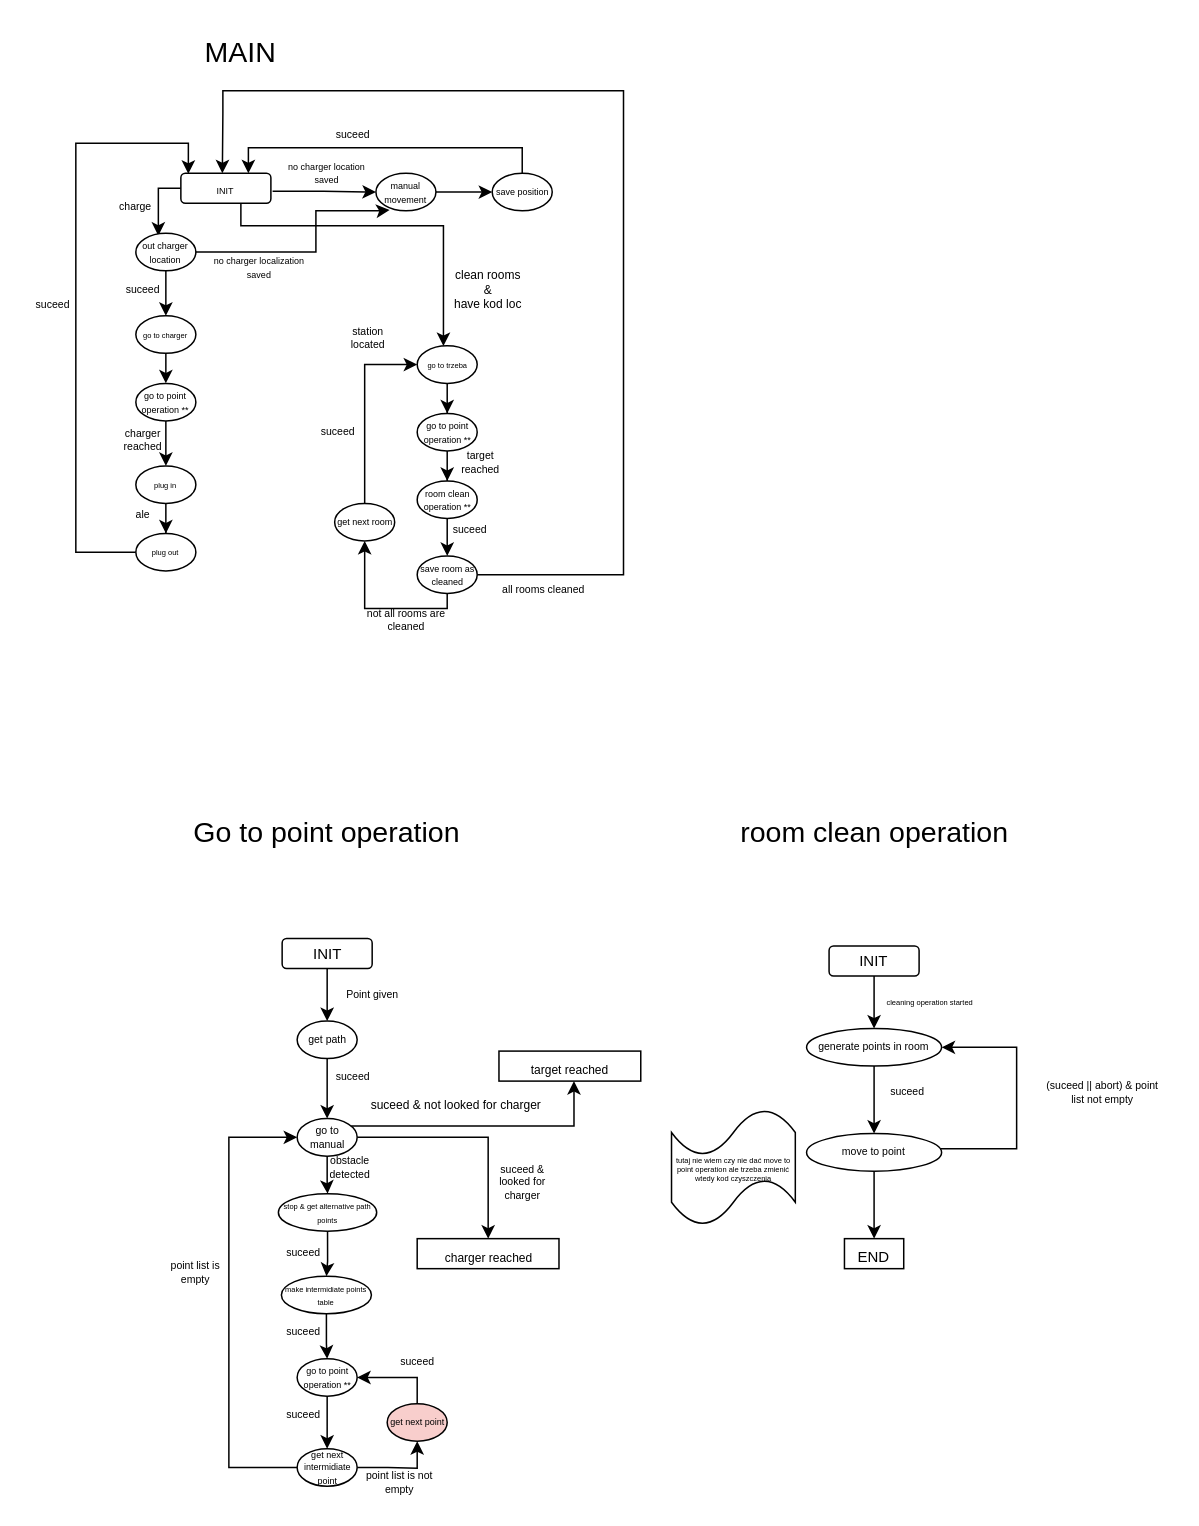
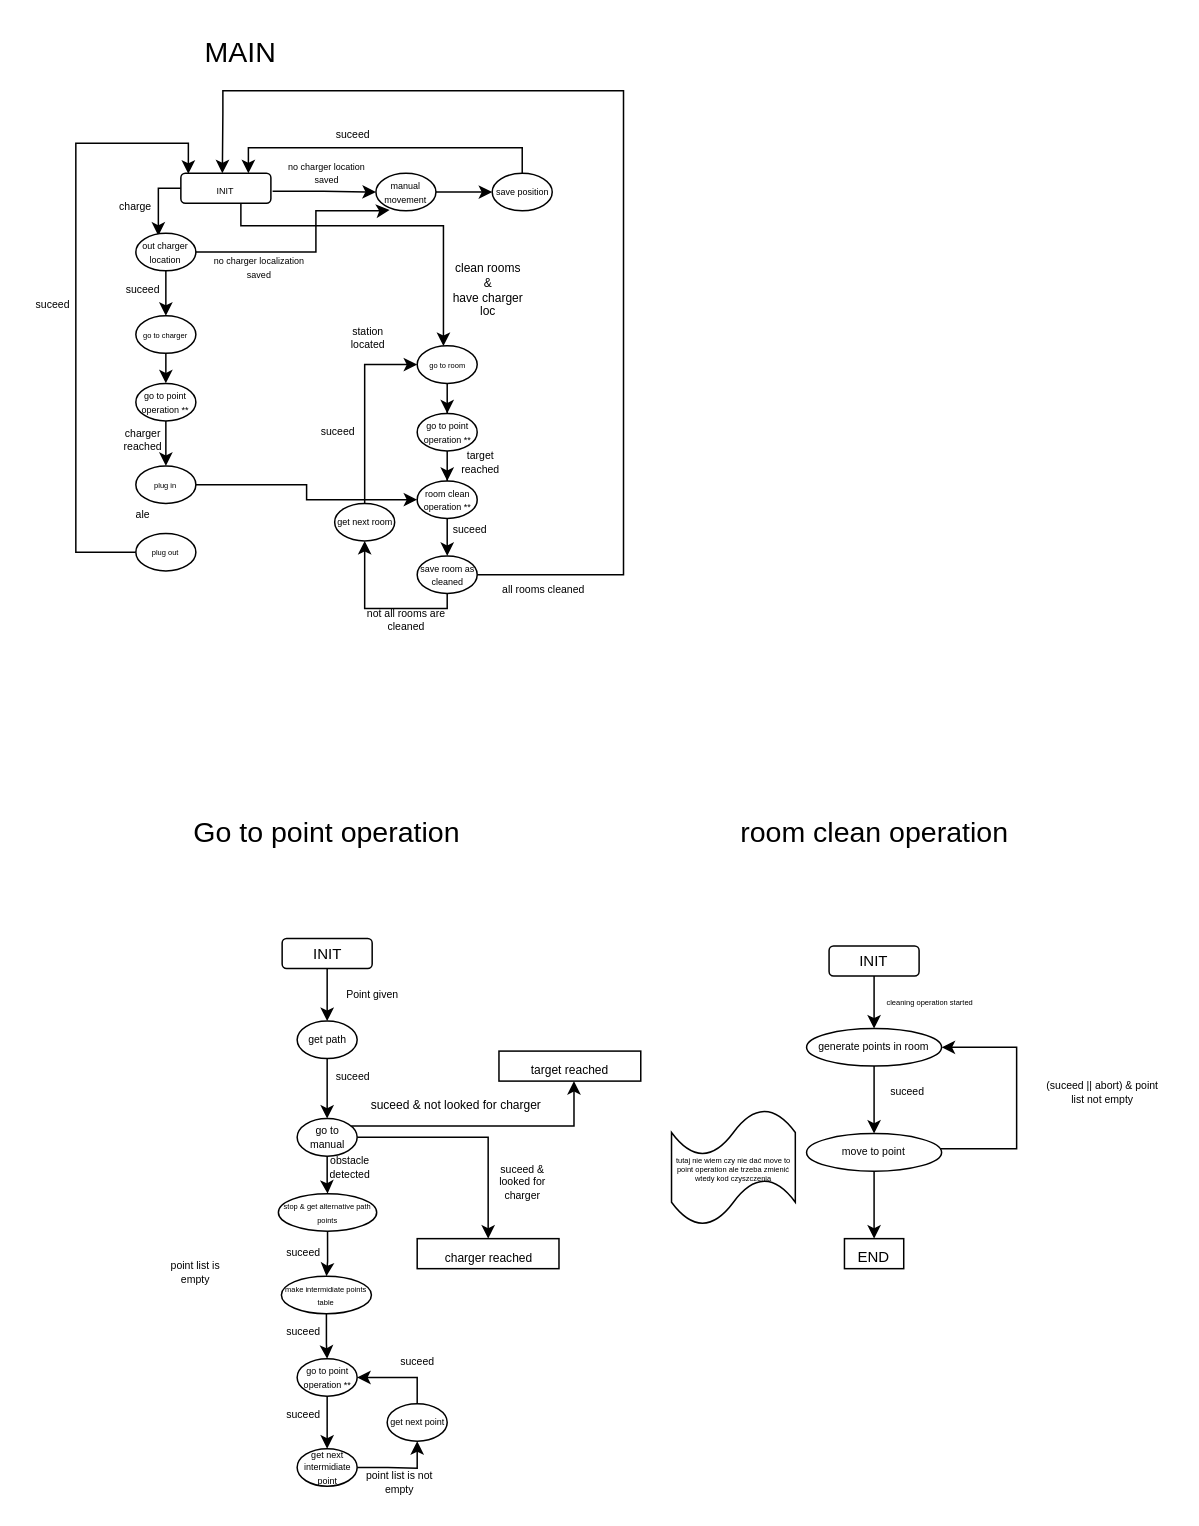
- <mxCell id="42" value="&lt;div style=&quot;font-size: 8px;&quot;&gt;&lt;font style=&quot;font-size: 8px;&quot;&gt;clean rooms &lt;br&gt;&lt;/font&gt;&lt;/div&gt;&lt;div style=&quot;font-size: 8px;&quot;&gt;&lt;font style=&quot;font-size: 8px;&quot;&gt;&amp;amp; &lt;br&gt;&lt;/font&gt;&lt;/div&gt;&lt;div style=&quot;font-size: 8px;&quot;&gt;&lt;font style=&quot;font-size: 8px;&quot;&gt;have kod loc&lt;/font&gt;&lt;/div&gt;" style="text;html=1;strokeColor=none;fillColor=none;align=center;verticalAlign=middle;whiteSpace=wrap;rounded=0;fontSize=7;" parent="1" vertex="1"><mxGeometry x="295" y="185" width="60" height="15" as="geometry" /></mxCell>
+ <mxCell id="42" value="&lt;div style=&quot;font-size: 8px;&quot;&gt;&lt;font style=&quot;font-size: 8px;&quot;&gt;clean rooms &lt;br&gt;&lt;/font&gt;&lt;/div&gt;&lt;div style=&quot;font-size: 8px;&quot;&gt;&lt;font style=&quot;font-size: 8px;&quot;&gt;&amp;amp; &lt;br&gt;&lt;/font&gt;&lt;/div&gt;&lt;div style=&quot;font-size: 8px;&quot;&gt;&lt;font style=&quot;font-size: 8px;&quot;&gt;have charger loc&lt;/font&gt;&lt;/div&gt;" style="text;html=1;strokeColor=none;fillColor=none;align=center;verticalAlign=middle;whiteSpace=wrap;rounded=0;fontSize=7;" parent="1" vertex="1"><mxGeometry x="295" y="185" width="60" height="15" as="geometry" /></mxCell>
- <mxCell id="31" value="&lt;font style=&quot;font-size: 5px;&quot;&gt;go to trzeba&lt;/font&gt;" style="ellipse;whiteSpace=wrap;html=1;fontSize=7;" parent="1" vertex="1"><mxGeometry x="277.5" y="230" width="40" height="25" as="geometry" /></mxCell>
+ <mxCell id="31" value="&lt;font style=&quot;font-size: 5px;&quot;&gt;go to room&lt;/font&gt;" style="ellipse;whiteSpace=wrap;html=1;fontSize=7;" parent="1" vertex="1"><mxGeometry x="277.5" y="230" width="40" height="25" as="geometry" /></mxCell>
- <mxCell id="11" style="edgeStyle=orthogonalEdgeStyle;rounded=0;orthogonalLoop=1;jettySize=auto;html=1;entryX=0.5;entryY=0;entryDx=0;entryDy=0;fontSize=5;" parent="1" source="12" target="10" edge="1"><mxGeometry relative="1" as="geometry" /></mxCell>
+ <mxCell id="11" style="edgeStyle=orthogonalEdgeStyle;rounded=0;orthogonalLoop=1;jettySize=auto;html=1;fontSize=5;" parent="1" source="12" target="27" edge="1"><mxGeometry relative="1" as="geometry" /></mxCell>
- <mxCell id="68" style="edgeStyle=orthogonalEdgeStyle;rounded=0;orthogonalLoop=1;jettySize=auto;html=1;entryX=0;entryY=0.5;entryDx=0;entryDy=0;fontSize=6;" parent="1" source="69" target="57" edge="1"><mxGeometry relative="1" as="geometry"><Array as="points"><mxPoint x="152" y="977.5" /><mxPoint x="152" y="758" /></Array></mxGeometry></mxCell>
- <mxCell id="71" value="&lt;font style=&quot;font-size: 6px;&quot;&gt;get next point&lt;/font&gt;" style="ellipse;whiteSpace=wrap;html=1;fontSize=7;fillColor=#f8cecc;" parent="1" vertex="1"><mxGeometry x="257.5" y="935" width="40" height="25" as="geometry" /></mxCell>
+ <mxCell id="71" value="&lt;font style=&quot;font-size: 6px;&quot;&gt;get next point&lt;/font&gt;" style="ellipse;whiteSpace=wrap;html=1;fontSize=7;" parent="1" vertex="1"><mxGeometry x="257.5" y="935" width="40" height="25" as="geometry" /></mxCell>
